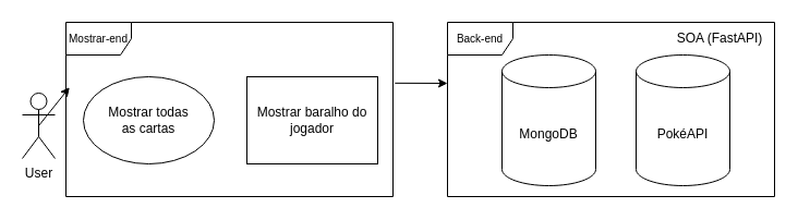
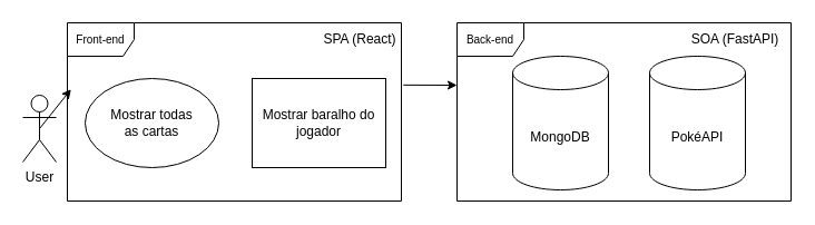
- <mxCell id="3" value="&lt;font style=&quot;font-size: 10px;&quot;&gt;Mostrar-&lt;/font&gt;&lt;span style=&quot;font-size: 10px; background-color: transparent; color: light-dark(rgb(0, 0, 0), rgb(255, 255, 255));&quot;&gt;end&lt;/span&gt;" style="shape=umlFrame;whiteSpace=wrap;html=1;pointerEvents=0;align=center;" parent="1" vertex="1"><mxGeometry x="60" y="20" width="300" height="160" as="geometry" /></mxCell>
+ <mxCell id="3" value="&lt;font style=&quot;font-size: 10px;&quot;&gt;Front-&lt;/font&gt;&lt;span style=&quot;font-size: 10px; background-color: transparent; color: light-dark(rgb(0, 0, 0), rgb(255, 255, 255));&quot;&gt;end&lt;/span&gt;" style="shape=umlFrame;whiteSpace=wrap;html=1;pointerEvents=0;align=center;" parent="1" vertex="1"><mxGeometry x="60" y="20" width="300" height="160" as="geometry" /></mxCell>
+ <mxCell id="8" value="SPA (React)" style="text;html=1;align=center;verticalAlign=middle;whiteSpace=wrap;rounded=0;" parent="1" vertex="1"><mxGeometry x="286" y="20" width="74" height="30" as="geometry" /></mxCell>
